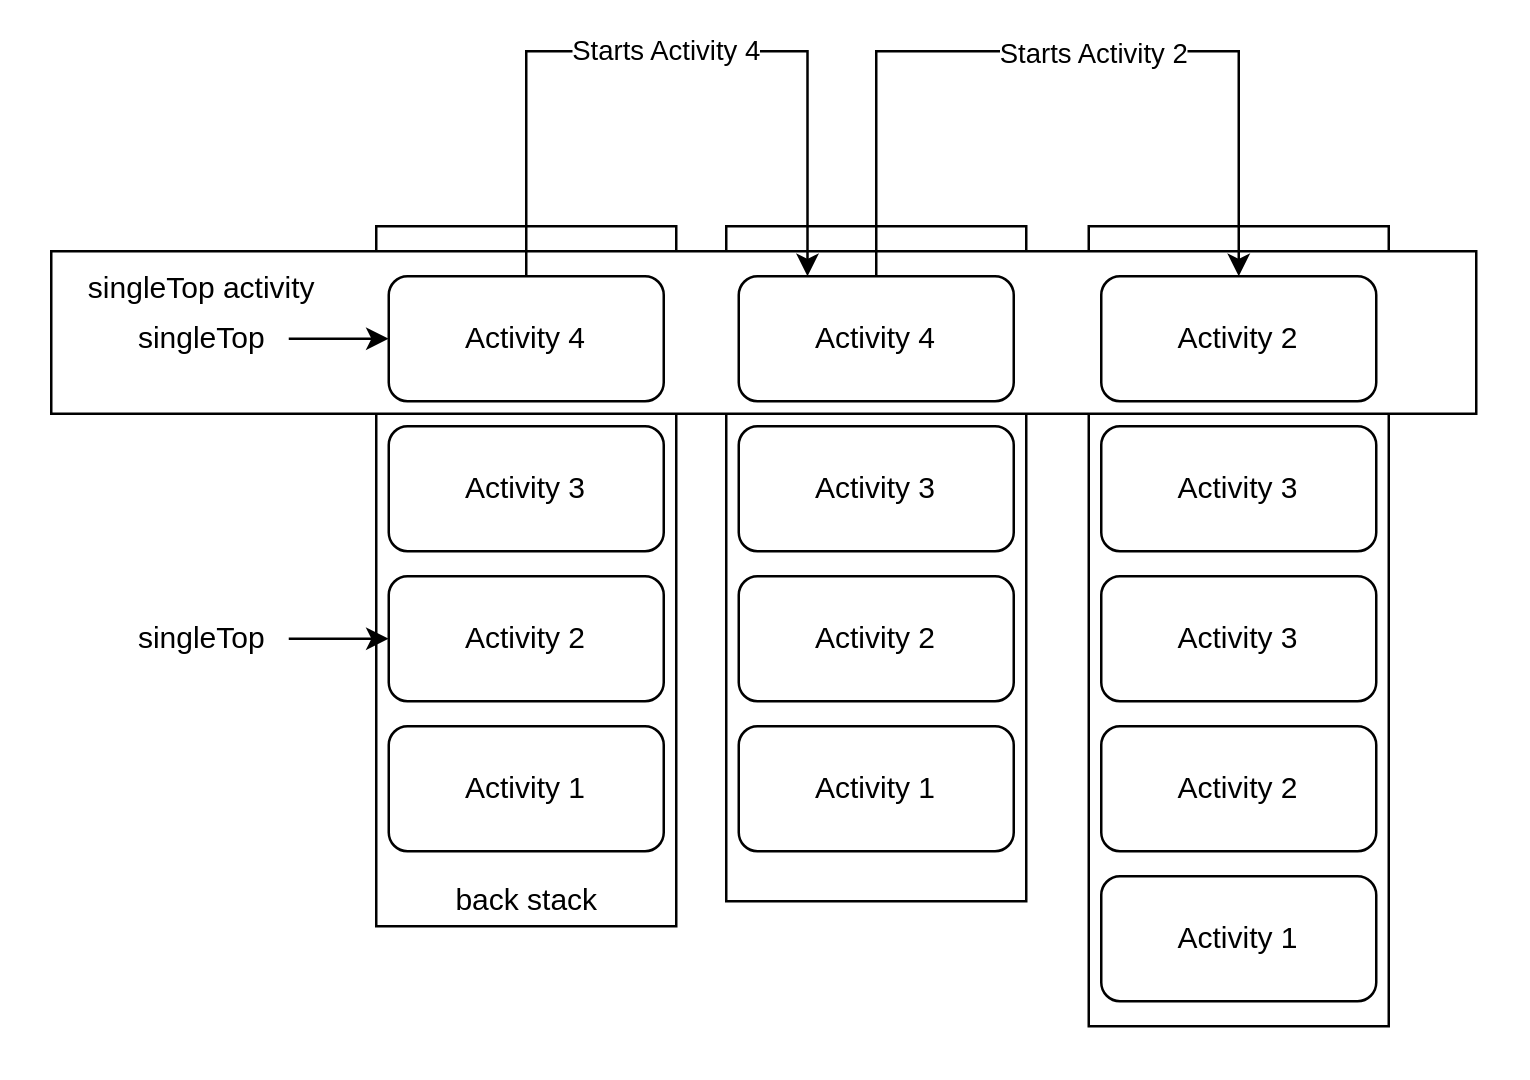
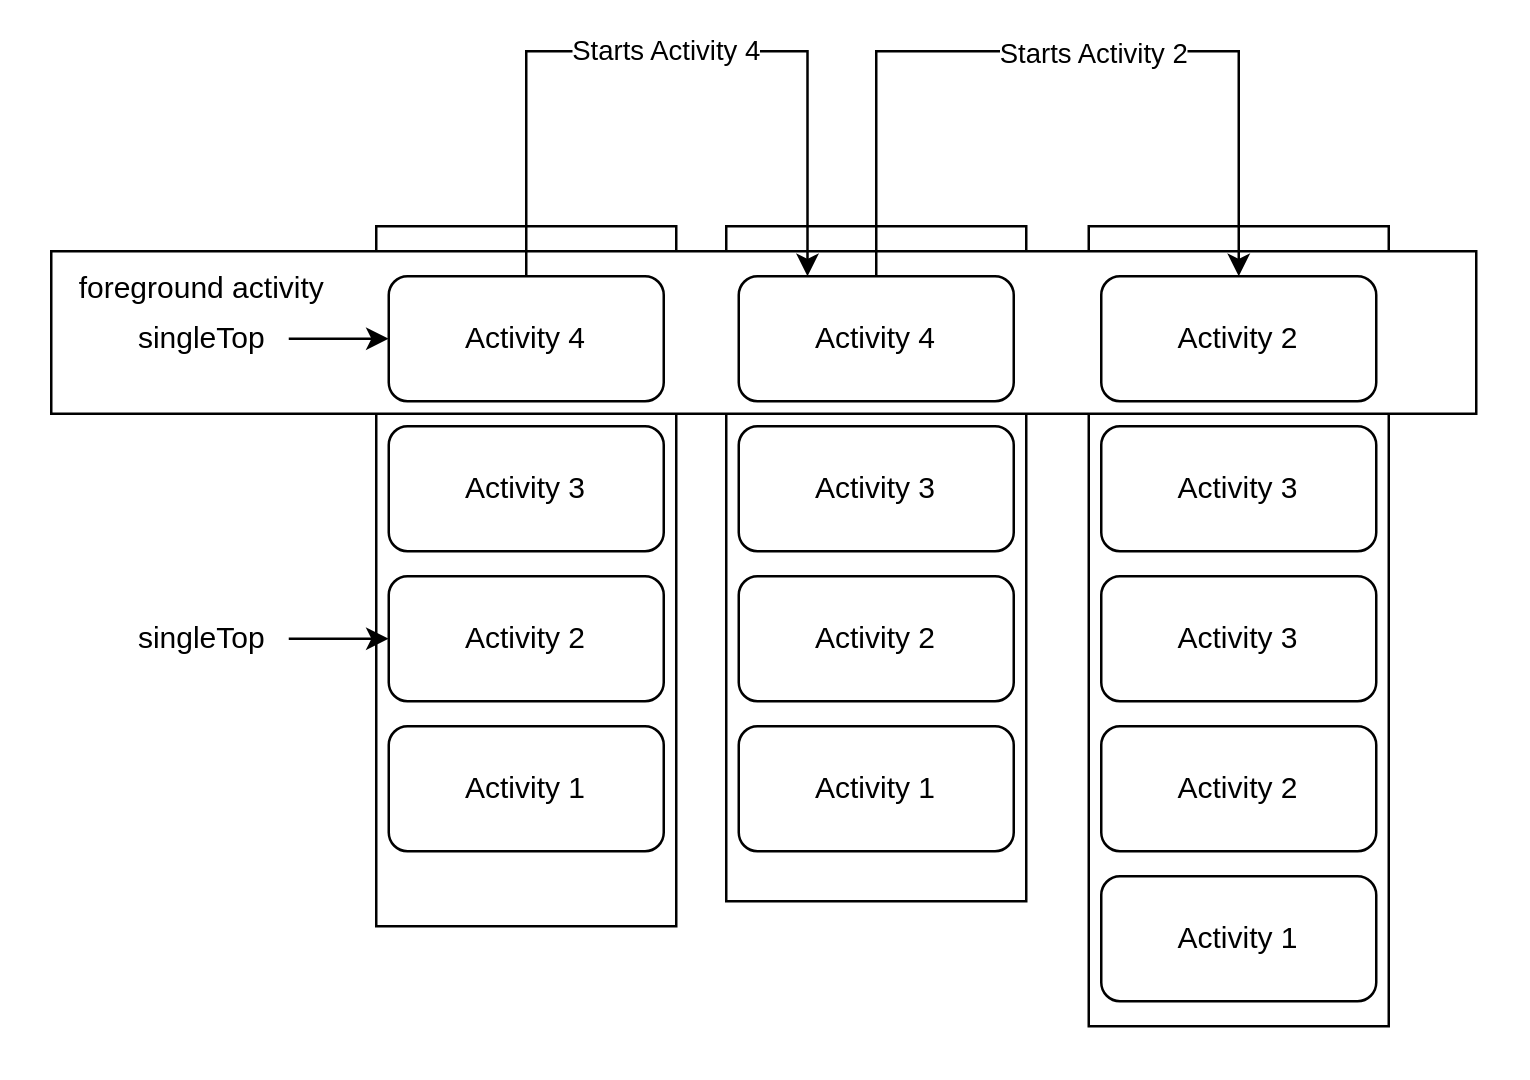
- <mxCell id="16" value="singleTop activity" style="text;html=1;align=center;verticalAlign=middle;resizable=0;points=[];autosize=1;" vertex="1" parent="1"><mxGeometry x="25" y="105" width="110" height="20" as="geometry" /></mxCell>
+ <mxCell id="16" value="foreground activity" style="text;html=1;align=center;verticalAlign=middle;resizable=0;points=[];autosize=1;" vertex="1" parent="1"><mxGeometry x="25" y="105" width="110" height="20" as="geometry" /></mxCell>
- <mxCell id="11" value="back stack" style="text;html=1;align=center;verticalAlign=middle;resizable=0;points=[];autosize=1;" vertex="1" parent="1"><mxGeometry x="175" y="350" width="70" height="20" as="geometry" /></mxCell>
